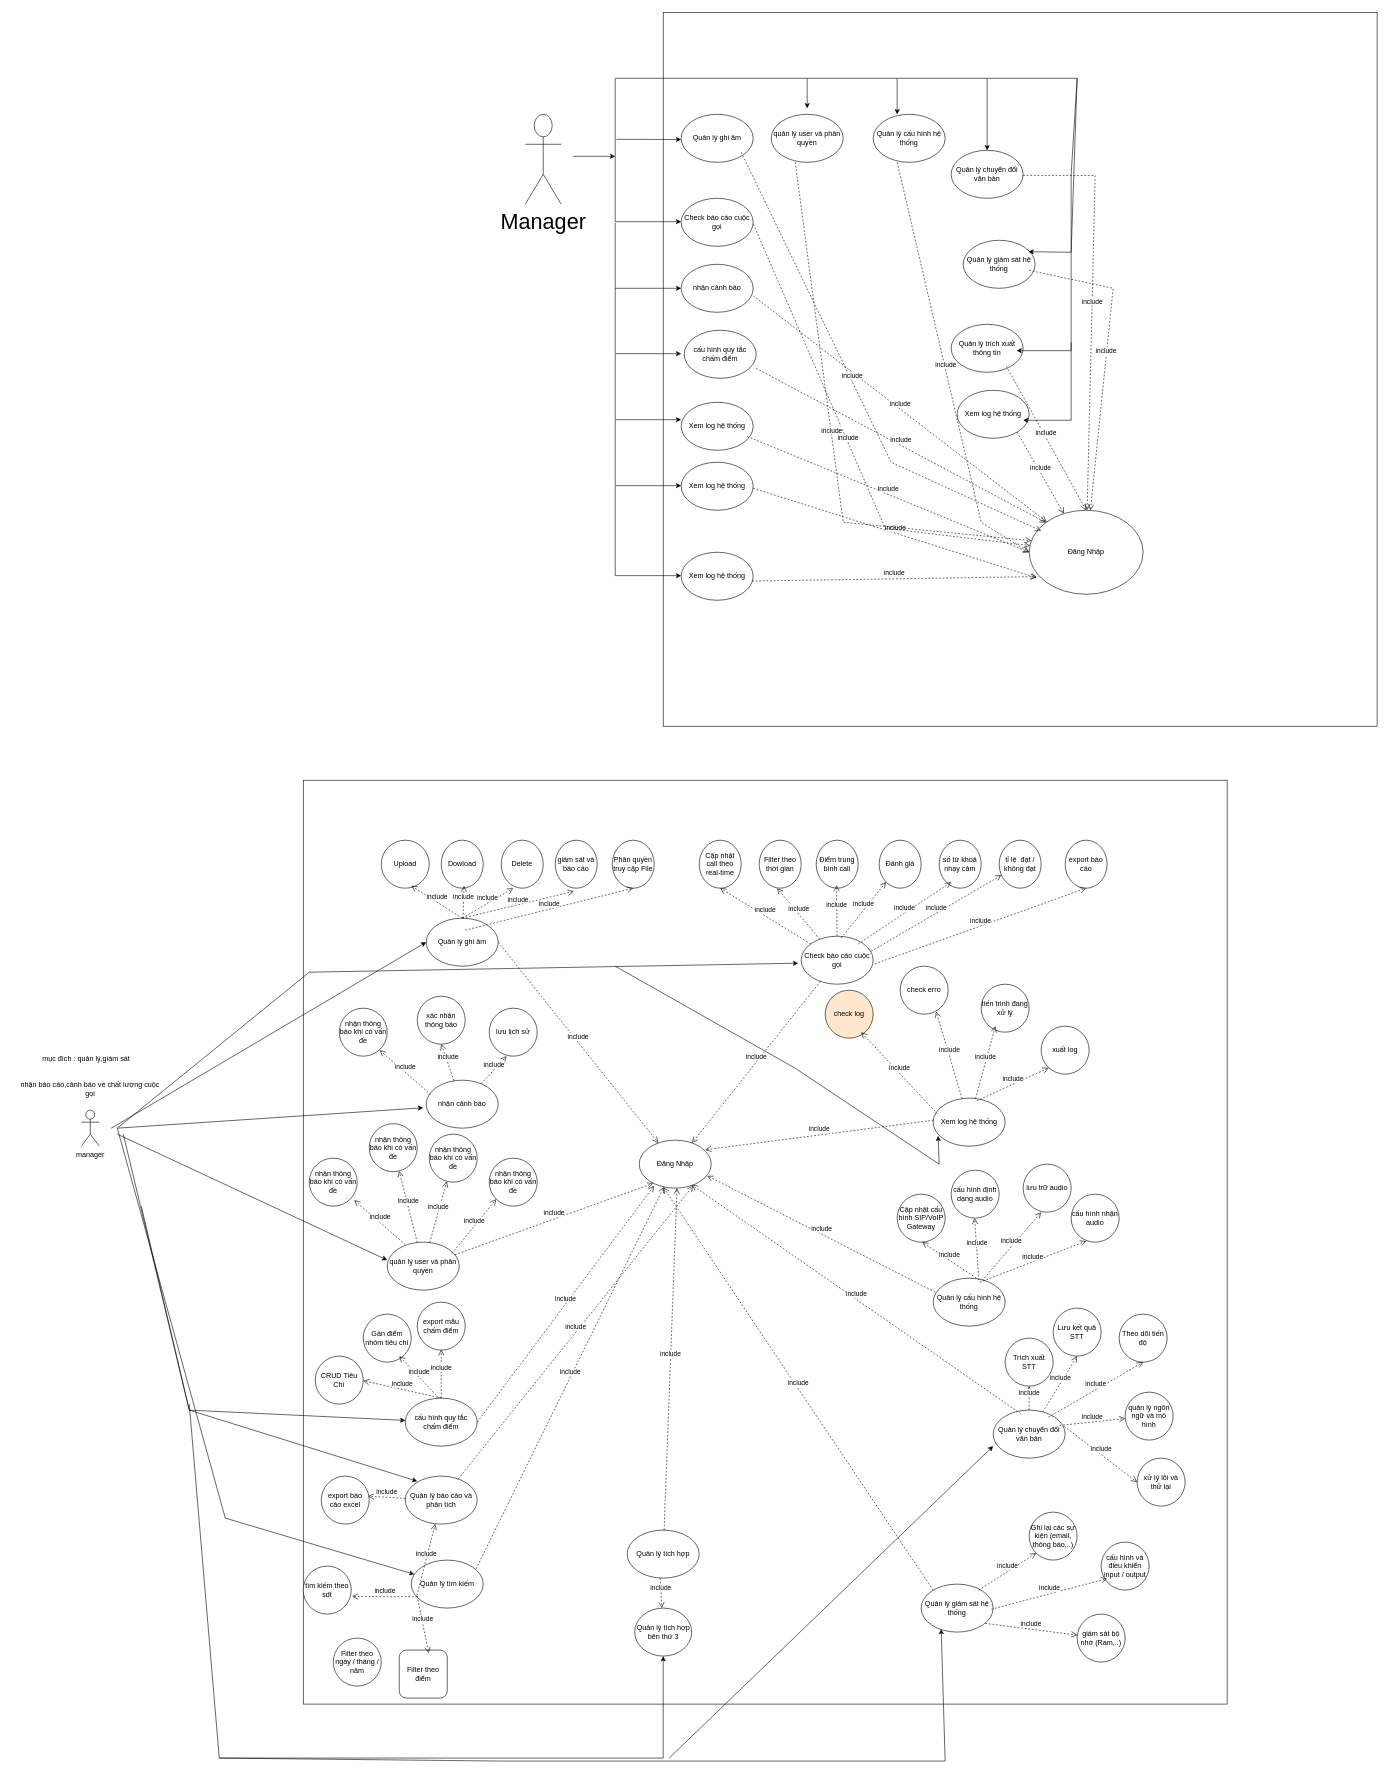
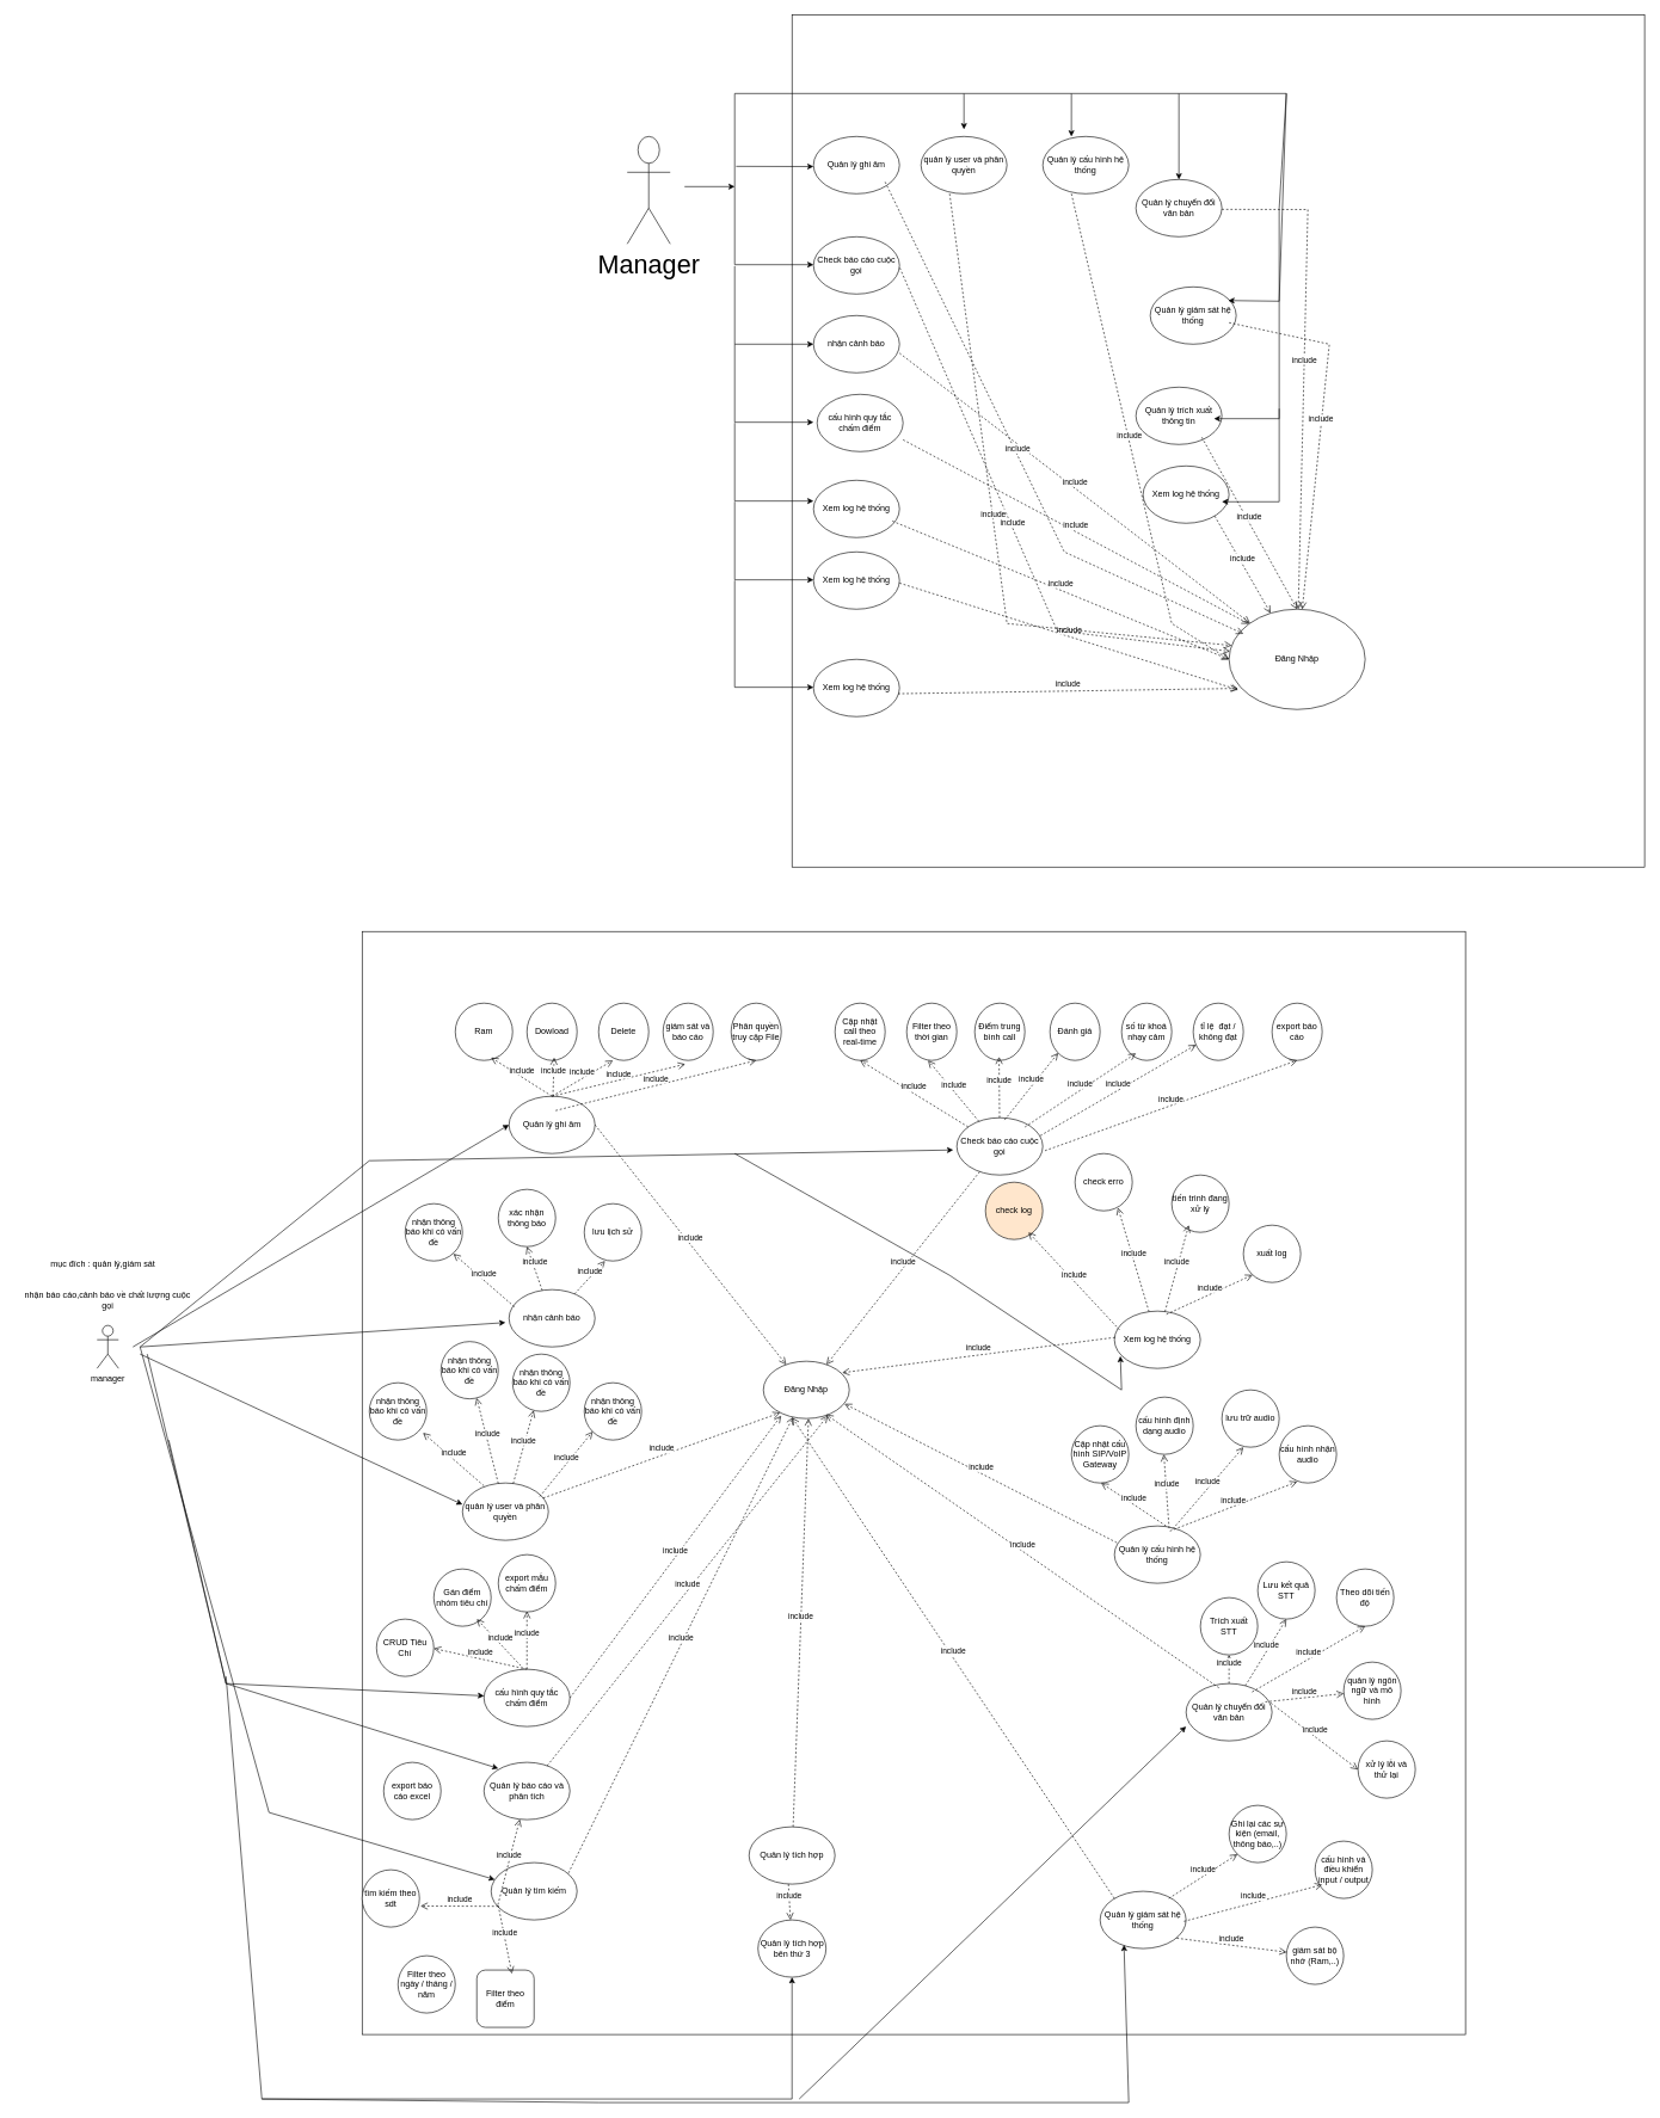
- <mxCell id="7" value="Upload" style="ellipse;whiteSpace=wrap;html=1;" parent="1" vertex="1"><mxGeometry x="635" y="1400" width="80" height="80" as="geometry" /></mxCell>
+ <mxCell id="7" value="Ram" style="ellipse;whiteSpace=wrap;html=1;" parent="1" vertex="1"><mxGeometry x="635" y="1400" width="80" height="80" as="geometry" /></mxCell>
- <mxCell id="100" value="include" style="html=1;verticalAlign=bottom;endArrow=open;dashed=1;endSize=8;curved=0;rounded=0;entryX=0.973;entryY=0.418;entryDx=0;entryDy=0;entryPerimeter=0;" edge="1" parent="1" source="98" target="99"><mxGeometry relative="1" as="geometry"><mxPoint x="585" y="2600" as="sourcePoint" /><mxPoint x="659" y="2509" as="targetPoint" /></mxGeometry></mxCell>
